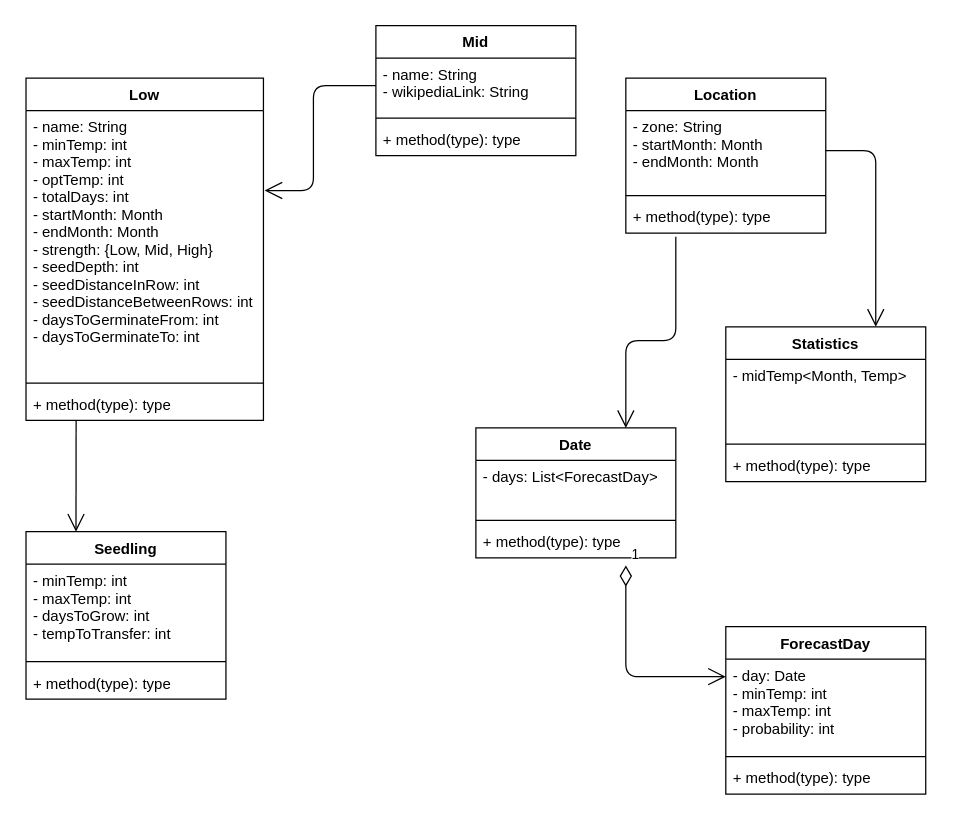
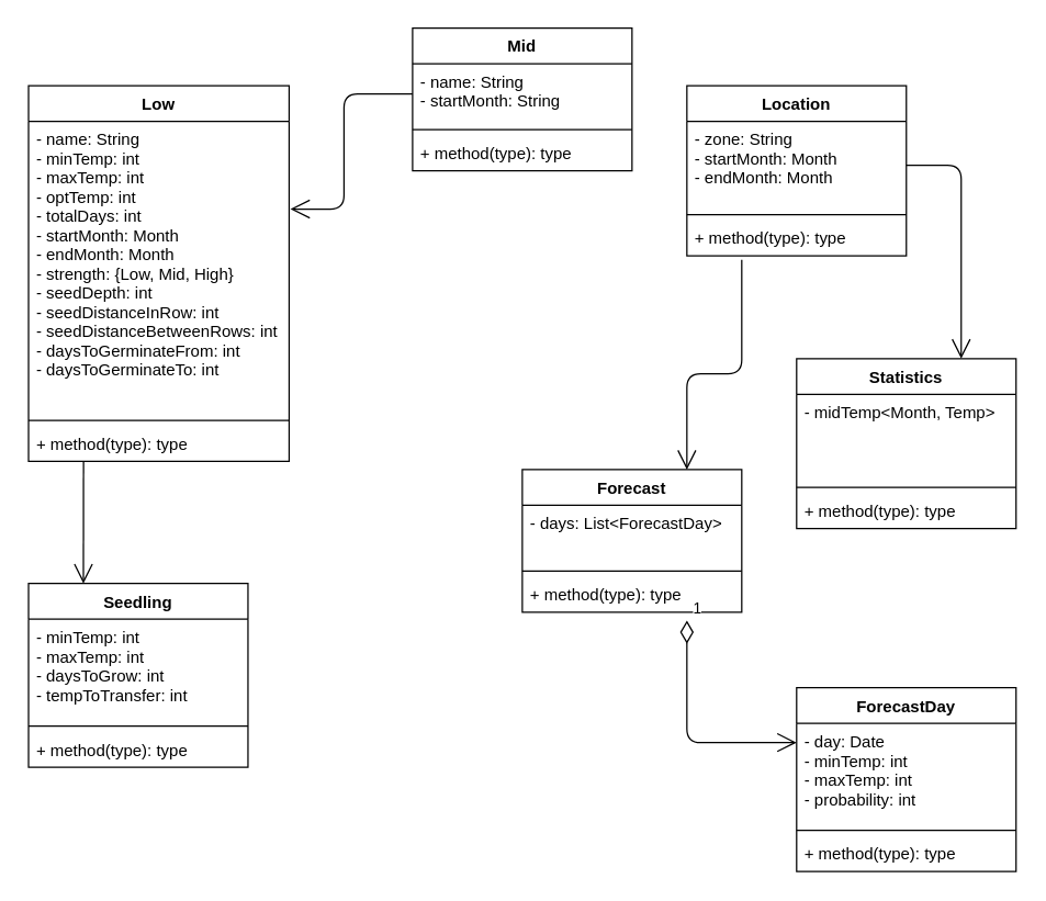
- <mxCell id="7" value="- name: String&#10;- wikipediaLink: String&#10;" style="text;strokeColor=none;fillColor=none;align=left;verticalAlign=top;spacingLeft=4;spacingRight=4;overflow=hidden;rotatable=0;points=[[0,0.5],[1,0.5]];portConstraint=eastwest;" vertex="1" parent="6"><mxGeometry y="26" width="160" height="44" as="geometry" /></mxCell>
+ <mxCell id="7" value="- name: String&#10;- startMonth: String&#10;" style="text;strokeColor=none;fillColor=none;align=left;verticalAlign=top;spacingLeft=4;spacingRight=4;overflow=hidden;rotatable=0;points=[[0,0.5],[1,0.5]];portConstraint=eastwest;" vertex="1" parent="6"><mxGeometry y="26" width="160" height="44" as="geometry" /></mxCell>
- <mxCell id="25" value="Date&#10;" style="swimlane;fontStyle=1;align=center;verticalAlign=top;childLayout=stackLayout;horizontal=1;startSize=26;horizontalStack=0;resizeParent=1;resizeParentMax=0;resizeLast=0;collapsible=1;marginBottom=0;" vertex="1" parent="1"><mxGeometry x="380" y="342" width="160" height="104" as="geometry" /></mxCell>
+ <mxCell id="25" value="Forecast&#10;" style="swimlane;fontStyle=1;align=center;verticalAlign=top;childLayout=stackLayout;horizontal=1;startSize=26;horizontalStack=0;resizeParent=1;resizeParentMax=0;resizeLast=0;collapsible=1;marginBottom=0;" vertex="1" parent="1"><mxGeometry x="380" y="342" width="160" height="104" as="geometry" /></mxCell>
